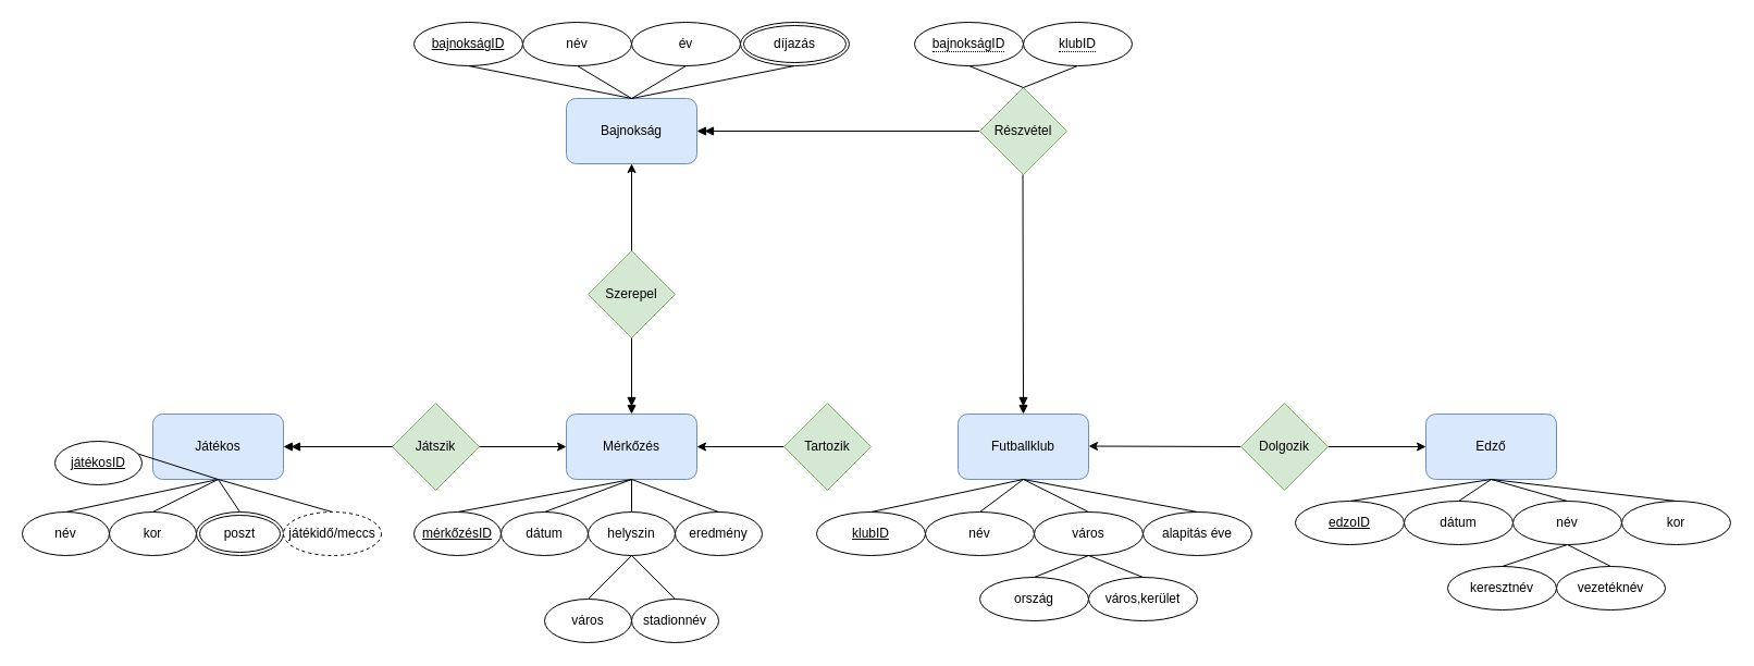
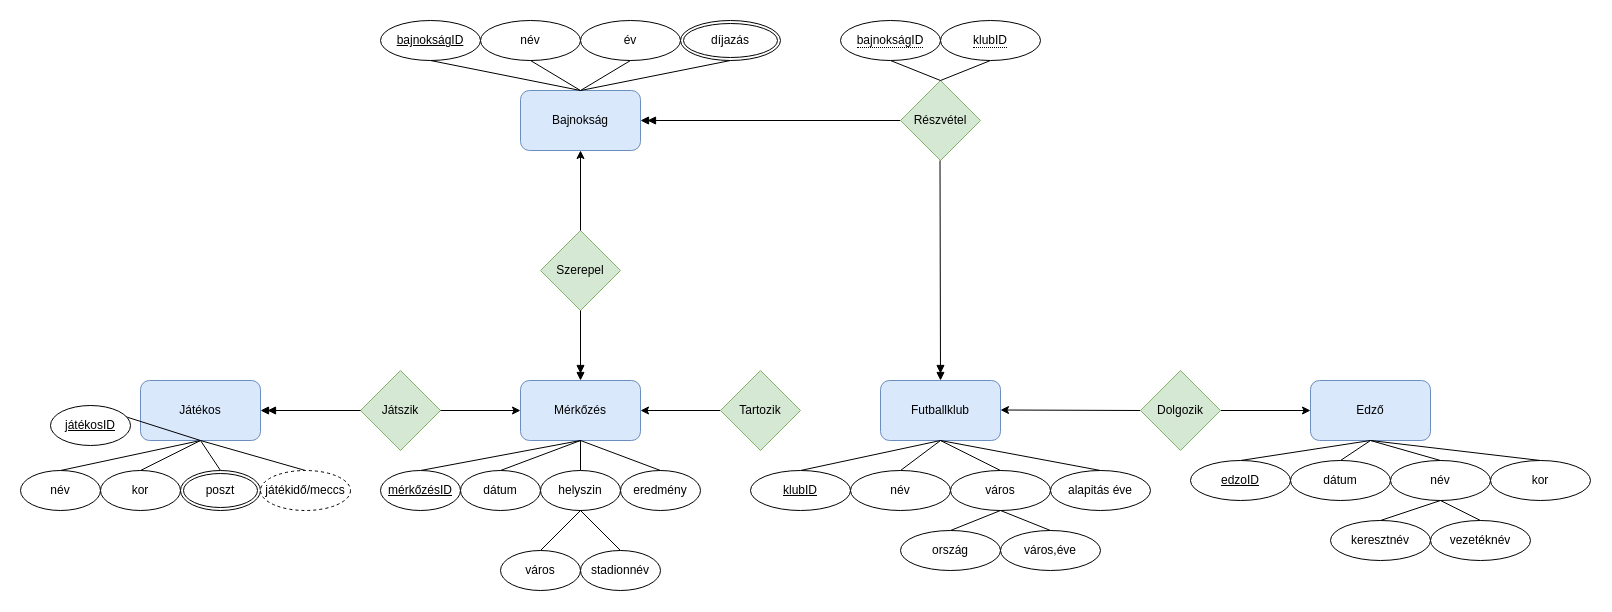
- <mxCell id="41" value="város,kerület" style="ellipse;whiteSpace=wrap;html=1;align=center;" parent="1" vertex="1"><mxGeometry x="1000" y="530" width="100" height="40" as="geometry" /></mxCell>
+ <mxCell id="41" value="város,éve" style="ellipse;whiteSpace=wrap;html=1;align=center;" parent="1" vertex="1"><mxGeometry x="1000" y="530" width="100" height="40" as="geometry" /></mxCell>
